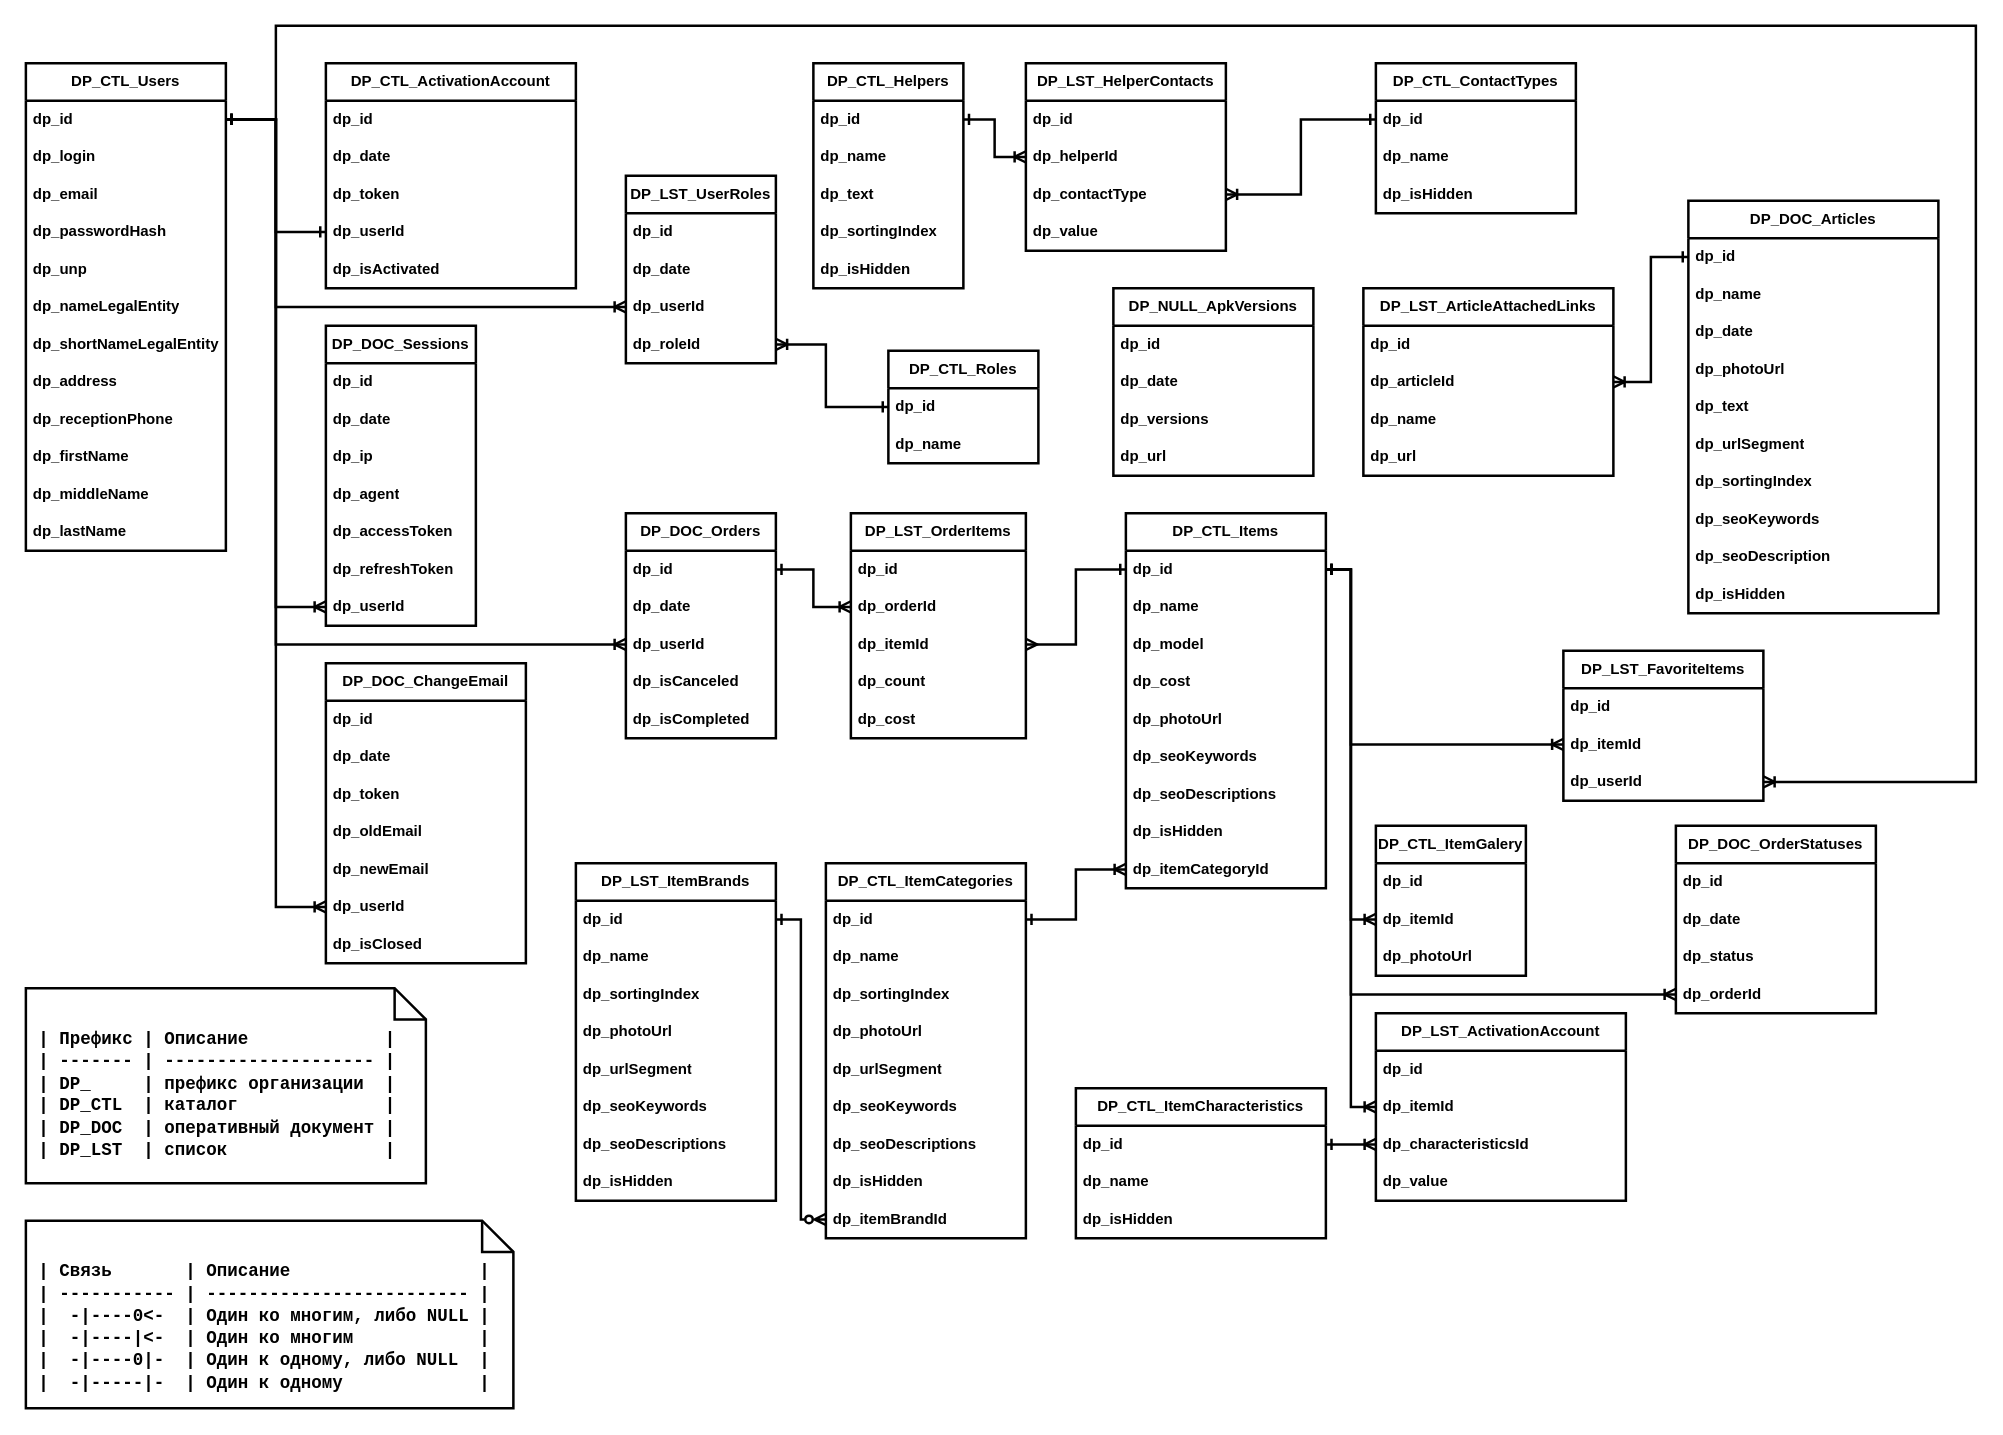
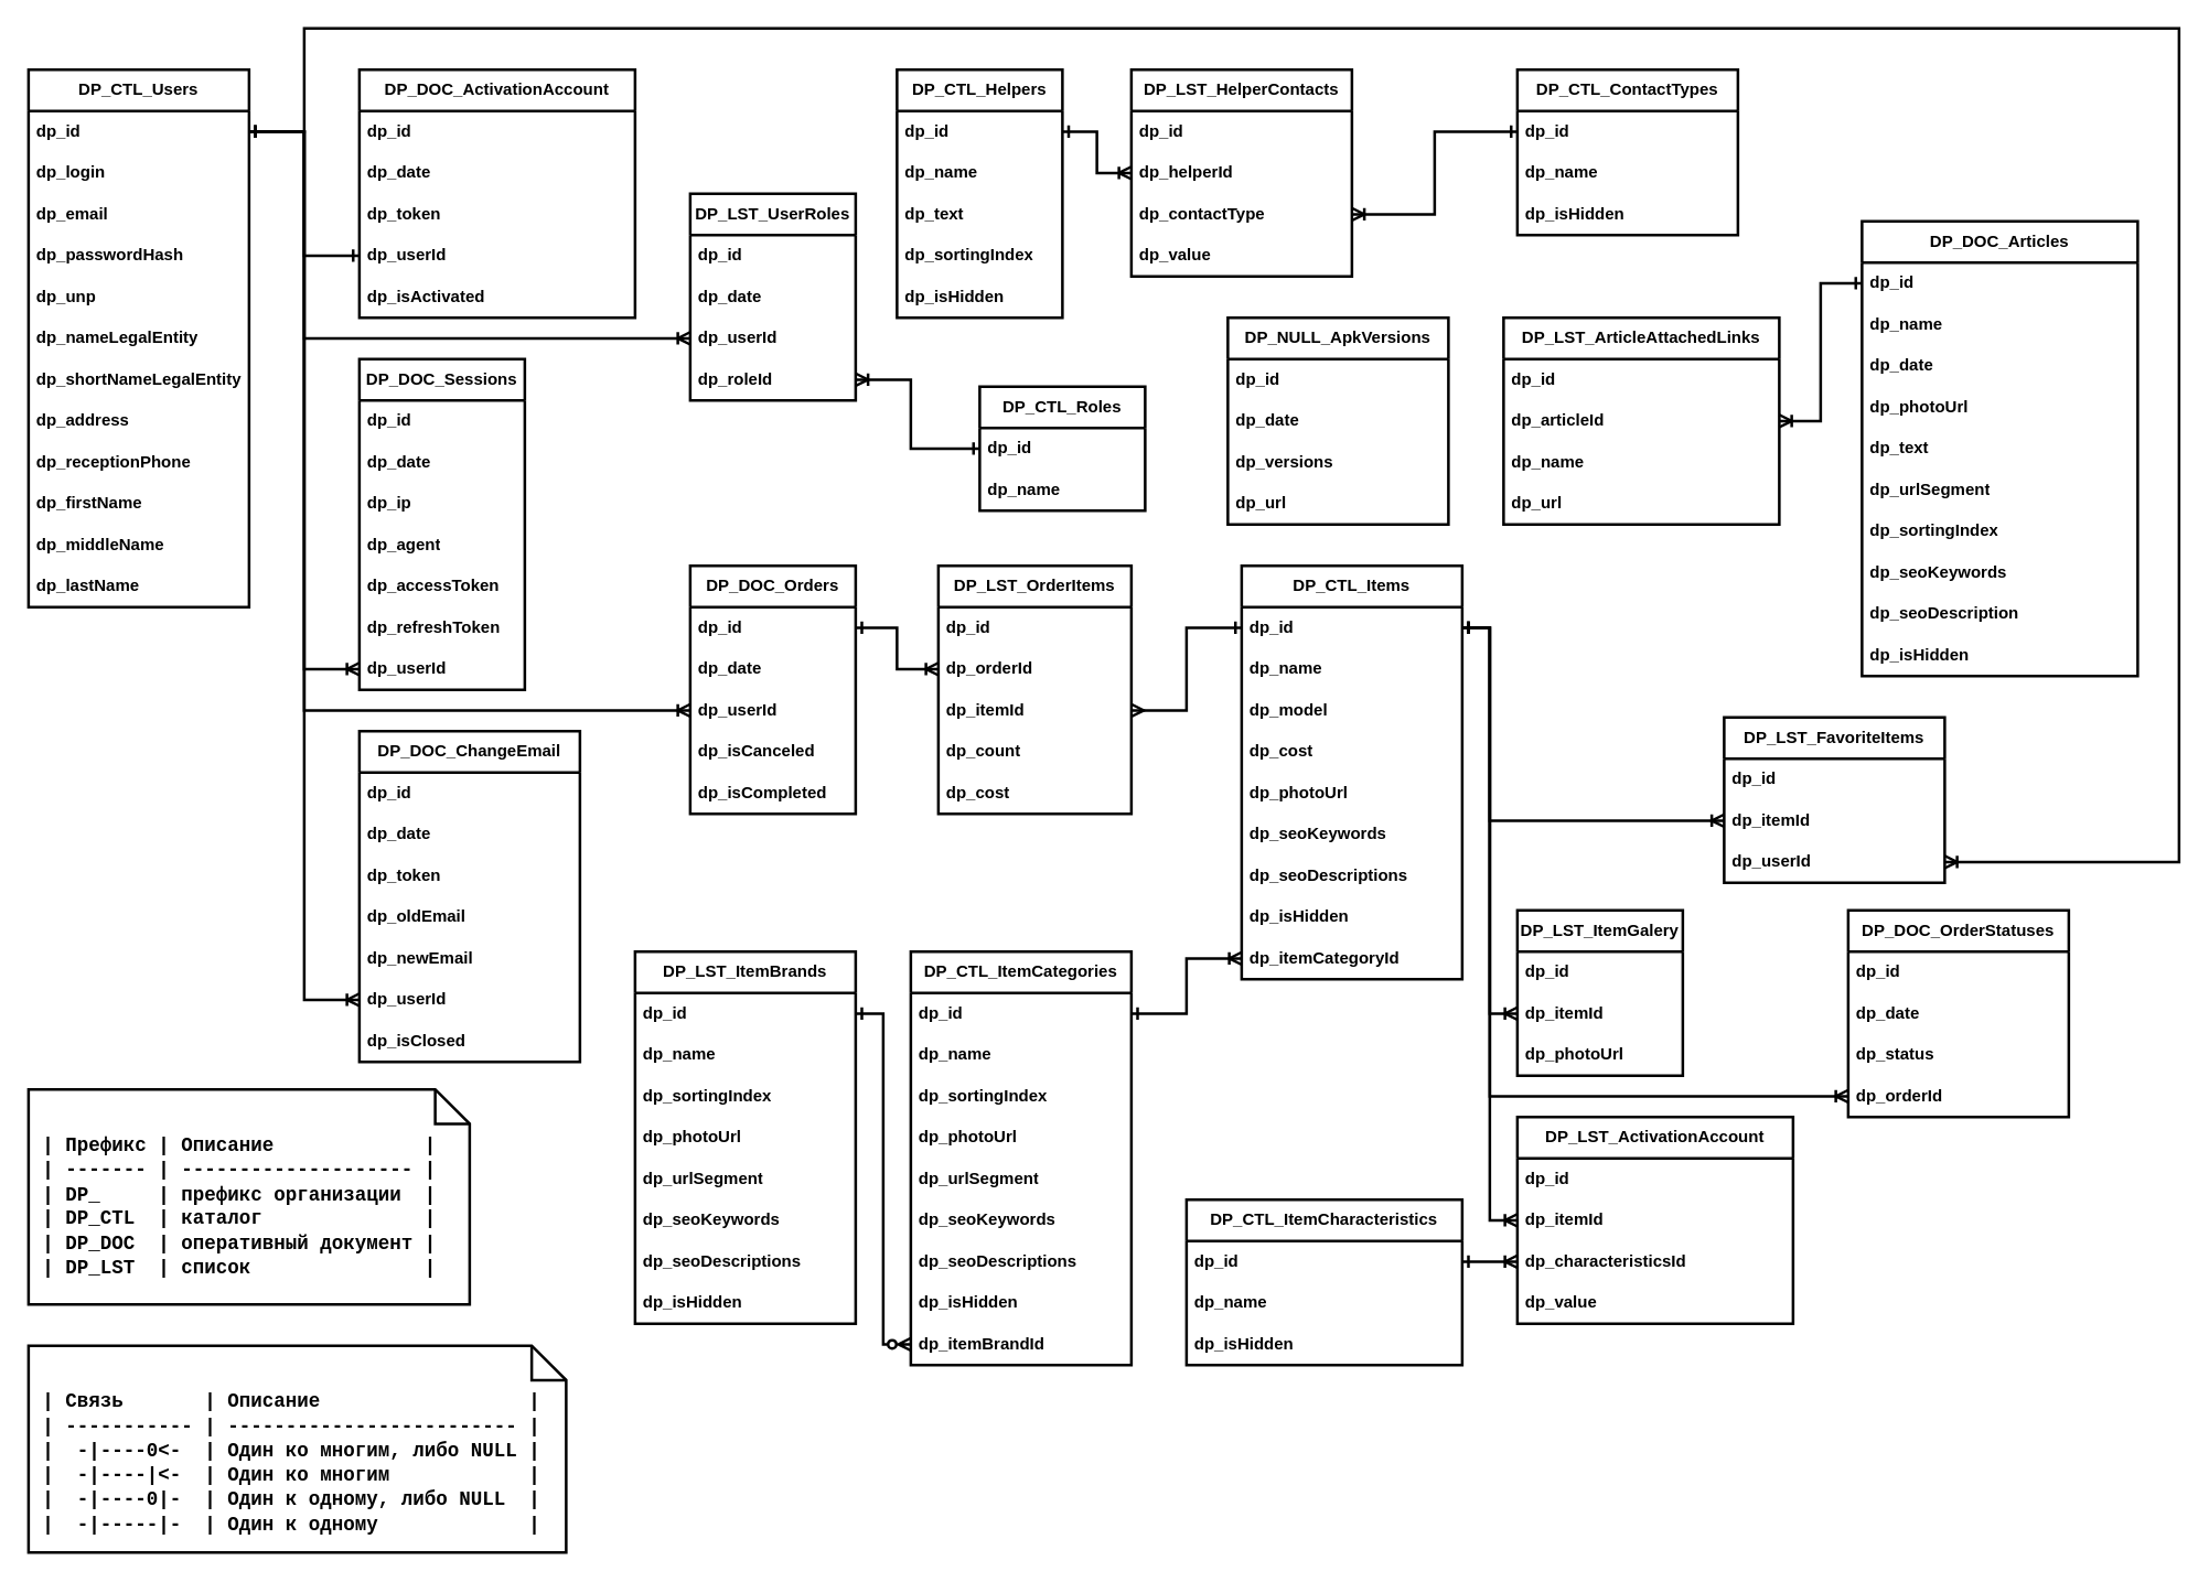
- <mxCell id="15" value="DP_CTL_ActivationAccount" style="swimlane;fontStyle=1;childLayout=stackLayout;horizontal=1;startSize=30;horizontalStack=0;resizeParent=1;resizeParentMax=0;resizeLast=0;collapsible=1;marginBottom=0;whiteSpace=wrap;html=1;strokeWidth=2;" parent="1" vertex="1"><mxGeometry x="260" y="50" width="200" height="180" as="geometry" /></mxCell>
+ <mxCell id="15" value="DP_DOC_ActivationAccount" style="swimlane;fontStyle=1;childLayout=stackLayout;horizontal=1;startSize=30;horizontalStack=0;resizeParent=1;resizeParentMax=0;resizeLast=0;collapsible=1;marginBottom=0;whiteSpace=wrap;html=1;strokeWidth=2;" parent="1" vertex="1"><mxGeometry x="260" y="50" width="200" height="180" as="geometry" /></mxCell>
- <mxCell id="74" value="DP_CTL_ItemGalery" style="swimlane;fontStyle=1;childLayout=stackLayout;horizontal=1;startSize=30;horizontalStack=0;resizeParent=1;resizeParentMax=0;resizeLast=0;collapsible=1;marginBottom=0;whiteSpace=wrap;html=1;strokeWidth=2;" parent="1" vertex="1"><mxGeometry x="1100" y="660" width="120" height="120" as="geometry" /></mxCell>
+ <mxCell id="74" value="DP_LST_ItemGalery" style="swimlane;fontStyle=1;childLayout=stackLayout;horizontal=1;startSize=30;horizontalStack=0;resizeParent=1;resizeParentMax=0;resizeLast=0;collapsible=1;marginBottom=0;whiteSpace=wrap;html=1;strokeWidth=2;" parent="1" vertex="1"><mxGeometry x="1100" y="660" width="120" height="120" as="geometry" /></mxCell>
